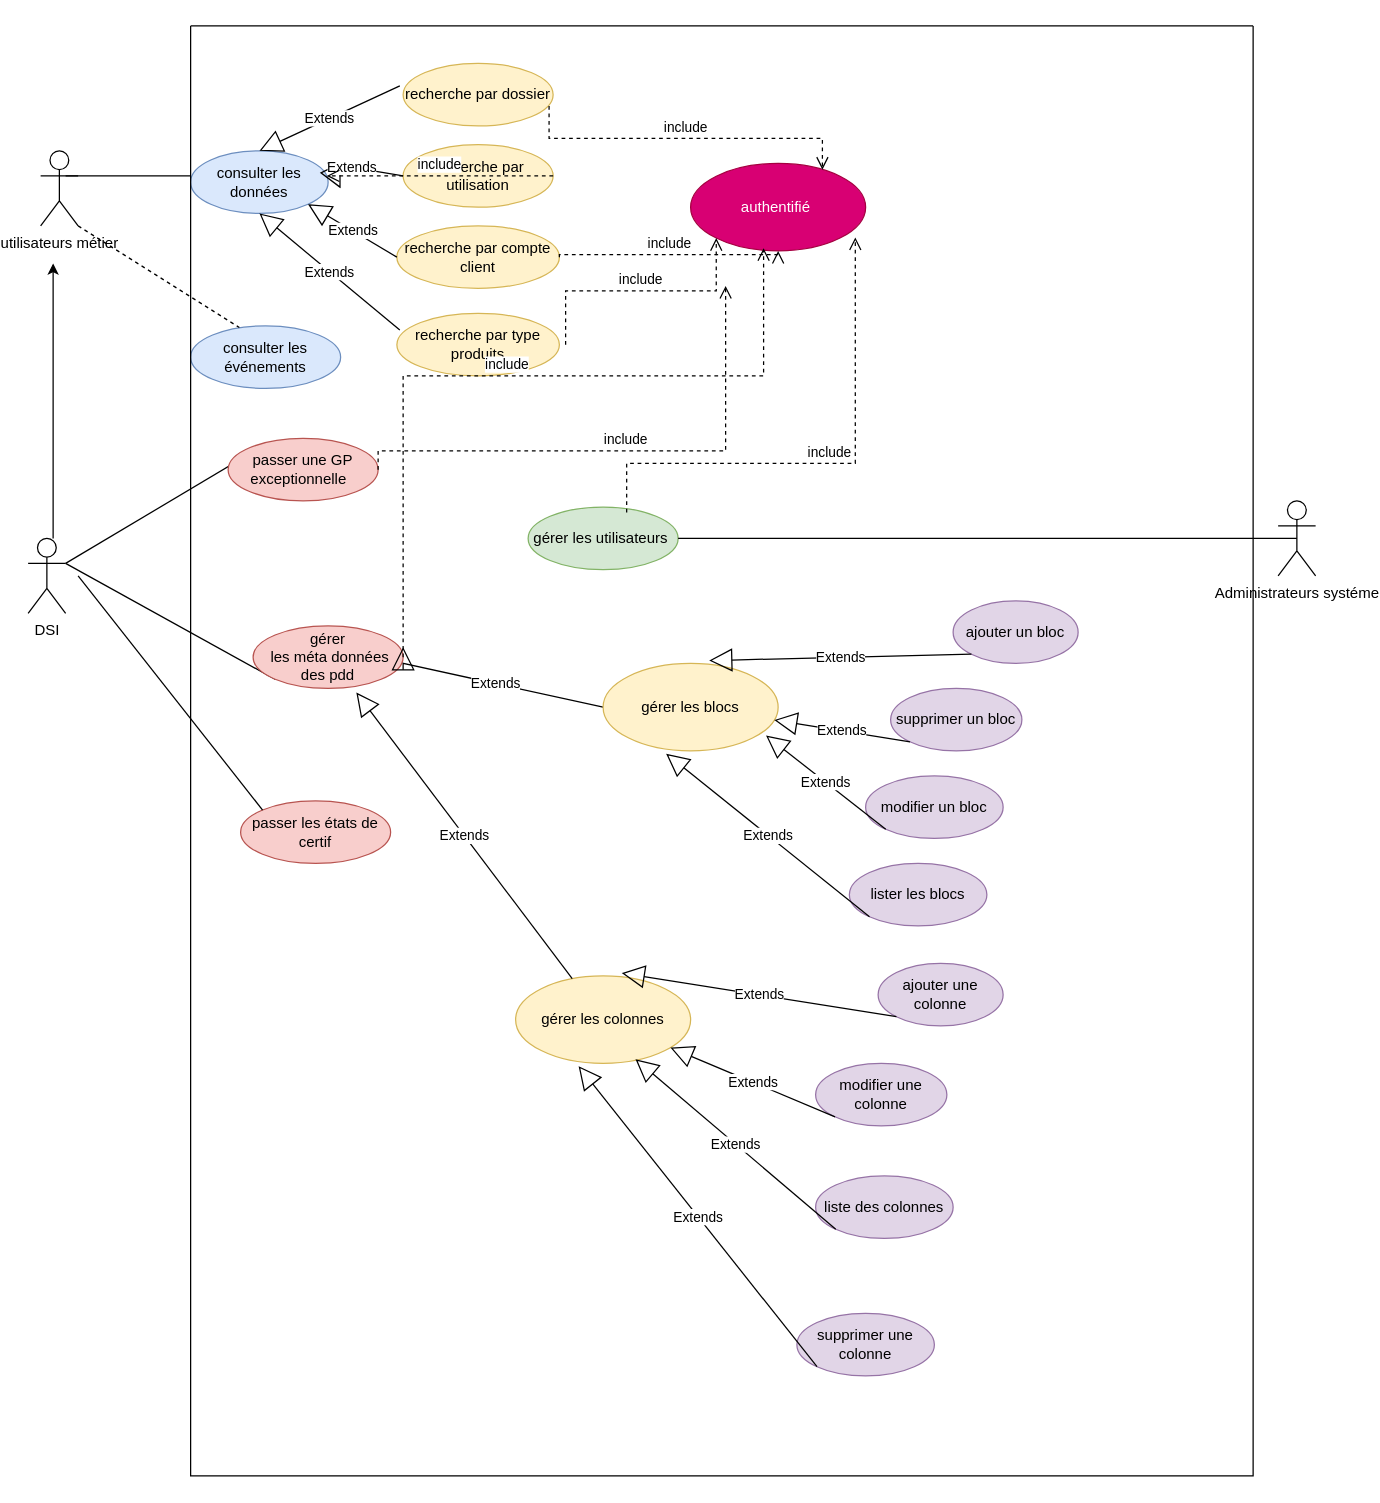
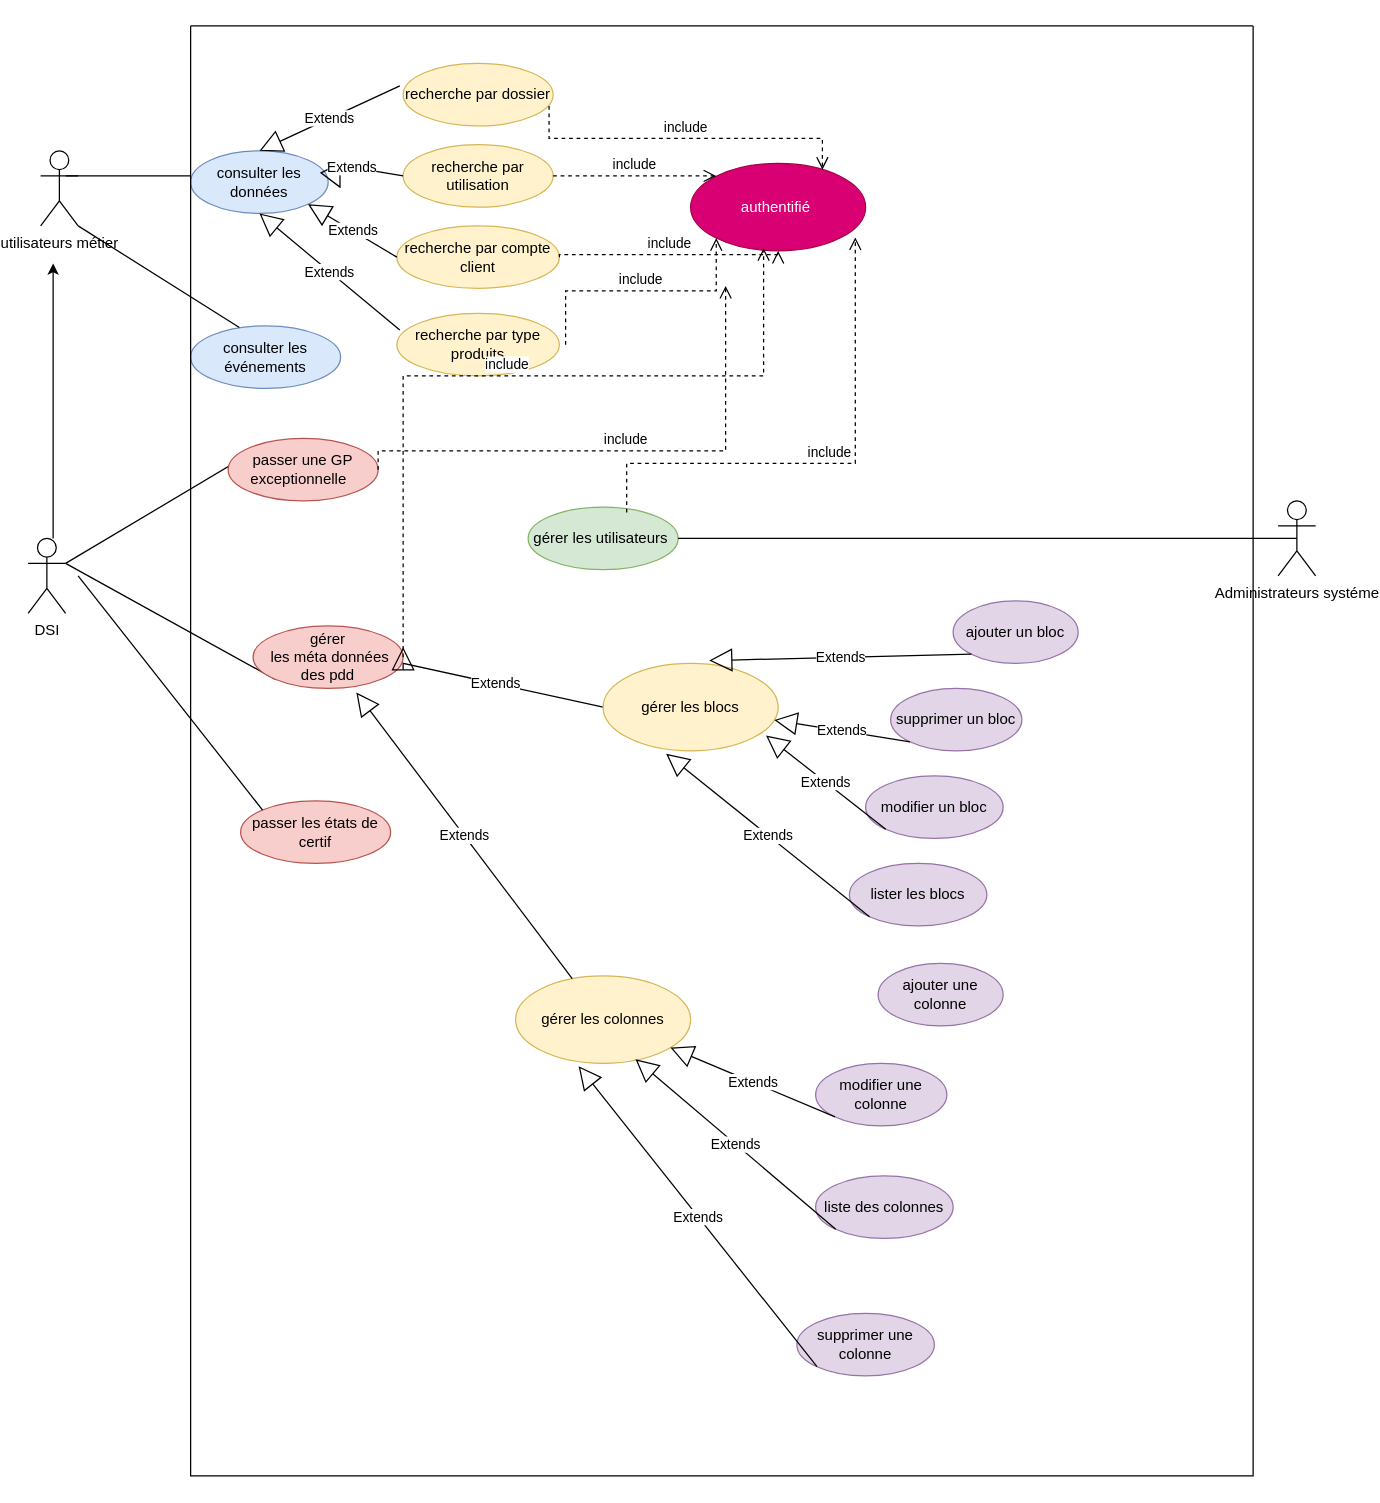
- <mxCell id="52" value="include" style="html=1;verticalAlign=bottom;endArrow=open;dashed=1;endSize=8;edgeStyle=elbowEdgeStyle;elbow=vertical;curved=0;rounded=0;exitX=1;exitY=0.5;exitDx=0;exitDy=0;" edge="1" parent="1" source="8" target="5"><mxGeometry relative="1" as="geometry"><mxPoint x="455" y="215" as="sourcePoint" /><mxPoint x="533" y="215" as="targetPoint" /></mxGeometry></mxCell>
+ <mxCell id="52" value="include" style="html=1;verticalAlign=bottom;endArrow=open;dashed=1;endSize=8;edgeStyle=elbowEdgeStyle;elbow=vertical;curved=0;rounded=0;exitX=1;exitY=0.5;exitDx=0;exitDy=0;entryX=0;entryY=0;entryDx=0;entryDy=0;" edge="1" parent="1" source="8" target="24"><mxGeometry relative="1" as="geometry"><mxPoint x="455" y="215" as="sourcePoint" /><mxPoint x="533" y="215" as="targetPoint" /></mxGeometry></mxCell>
- <mxCell id="17" value="" style="endArrow=none;html=1;rounded=0;exitX=1;exitY=1;exitDx=0;exitDy=0;exitPerimeter=0;entryX=0.325;entryY=0.027;entryDx=0;entryDy=0;entryPerimeter=0;dashed=1;" edge="1" parent="1" source="20" target="6"><mxGeometry width="50" height="50" relative="1" as="geometry"><mxPoint x="250" y="280" as="sourcePoint" /><mxPoint x="300" y="230" as="targetPoint" /></mxGeometry></mxCell>
+ <mxCell id="17" value="" style="endArrow=none;html=1;rounded=0;exitX=1;exitY=1;exitDx=0;exitDy=0;exitPerimeter=0;entryX=0.325;entryY=0.027;entryDx=0;entryDy=0;entryPerimeter=0;" edge="1" parent="1" source="20" target="6"><mxGeometry width="50" height="50" relative="1" as="geometry"><mxPoint x="250" y="280" as="sourcePoint" /><mxPoint x="300" y="230" as="targetPoint" /></mxGeometry></mxCell>
- <mxCell id="38" value="Extends" style="endArrow=block;endSize=16;endFill=0;html=1;rounded=0;exitX=0;exitY=1;exitDx=0;exitDy=0;entryX=0.606;entryY=-0.032;entryDx=0;entryDy=0;entryPerimeter=0;" edge="1" parent="23" source="30" target="28"><mxGeometry width="160" relative="1" as="geometry"><mxPoint x="436" y="643" as="sourcePoint" /><mxPoint x="340" y="610" as="targetPoint" /><Array as="points" /></mxGeometry></mxCell>
